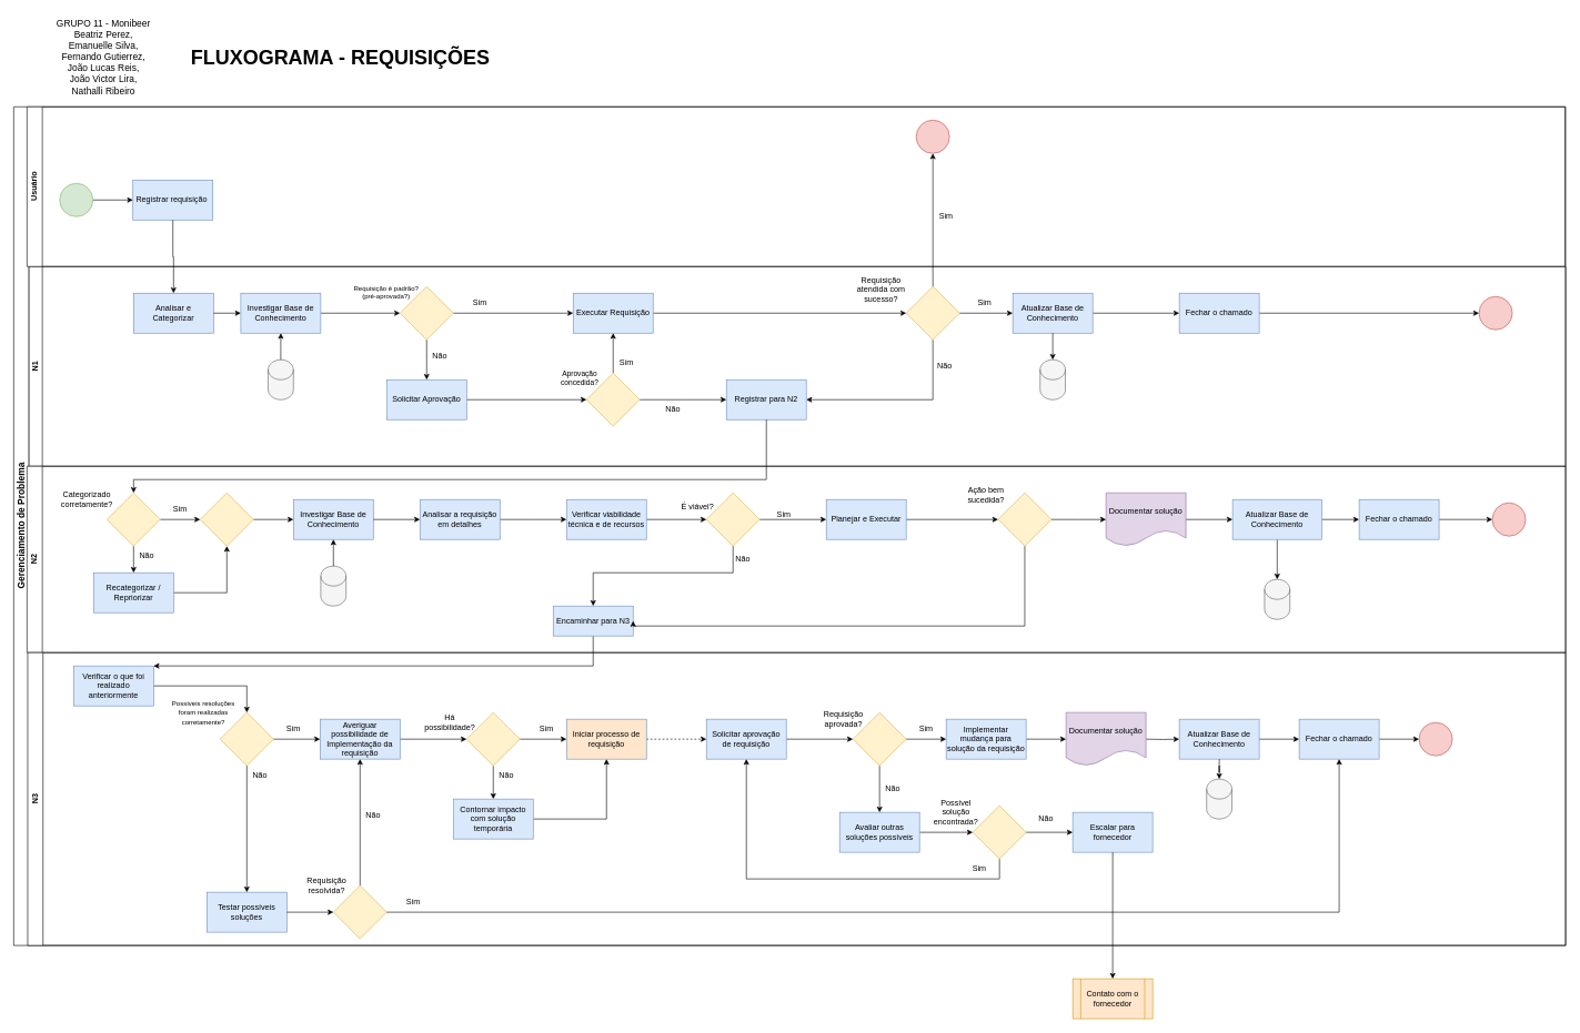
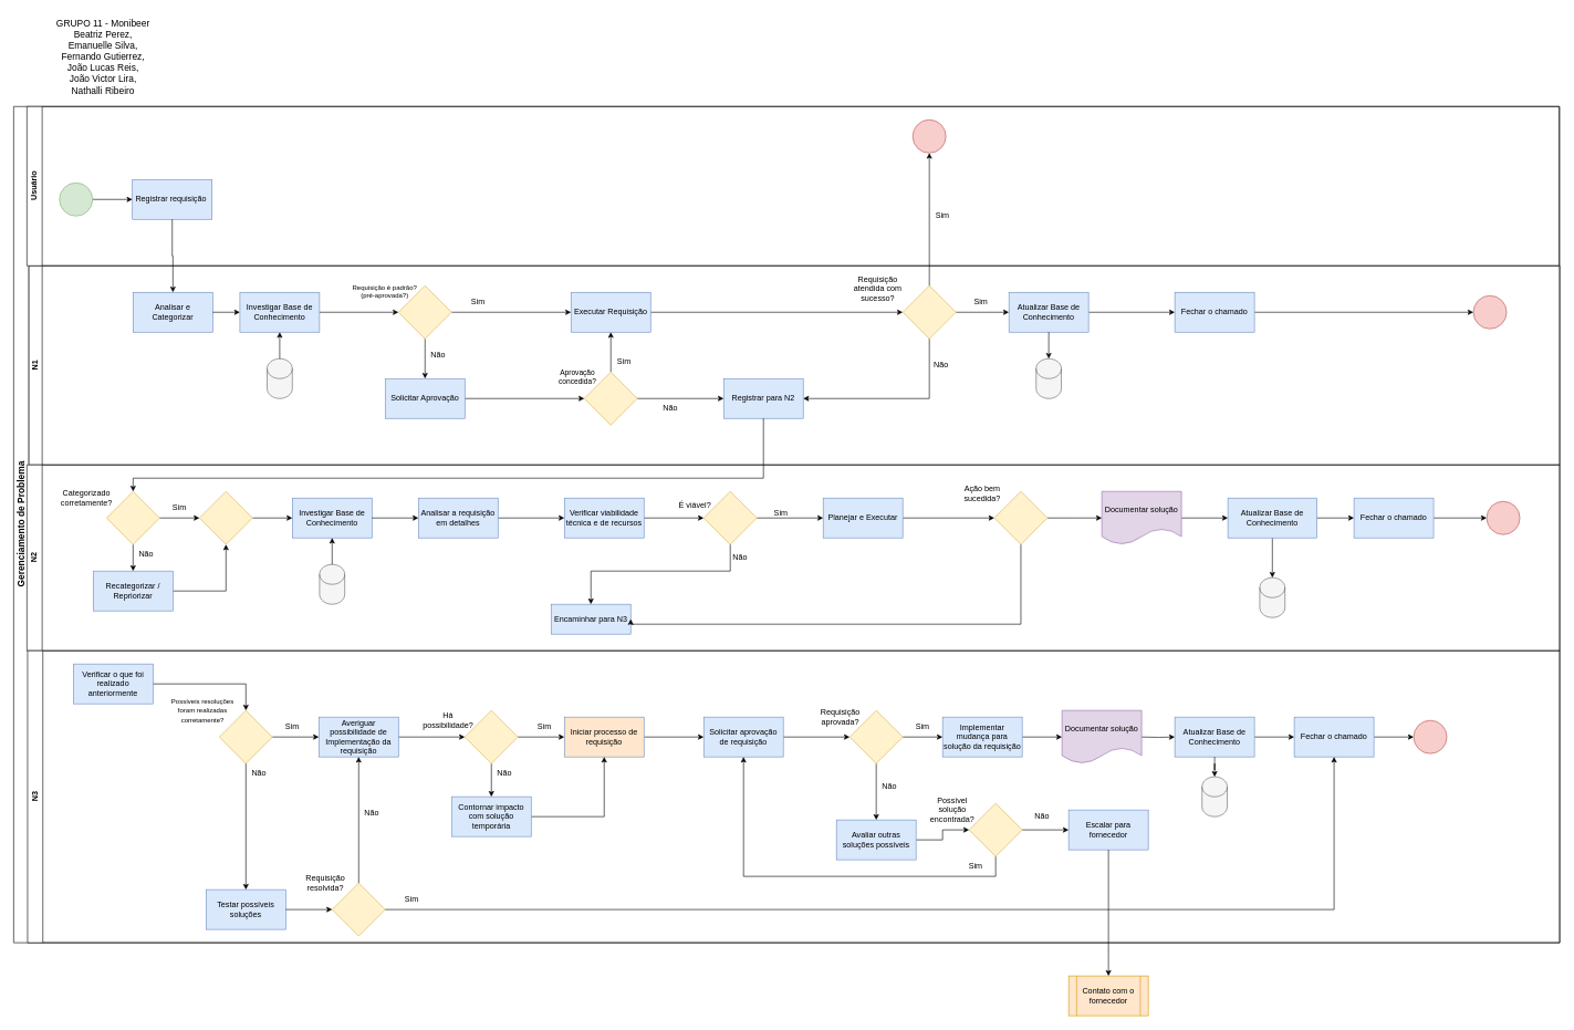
- <mxCell id="143" value="&lt;font style=&quot;font-size: 30px;&quot;&gt;FLUXOGRAMA - REQUISIÇÕES&lt;/font&gt;" style="text;html=1;align=center;verticalAlign=middle;resizable=0;points=[];autosize=1;strokeColor=none;fillColor=none;fontStyle=1" parent="1" vertex="1"><mxGeometry x="275" y="60" width="470" height="50" as="geometry" /></mxCell>
- <mxCell id="10" value="" style="edgeStyle=orthogonalEdgeStyle;rounded=0;orthogonalLoop=1;jettySize=auto;html=1;" parent="2" source="11" target="15" edge="1"><mxGeometry relative="1" as="geometry"><Array as="points"><mxPoint x="870" y="840" /><mxPoint x="150" y="840" /></Array></mxGeometry></mxCell>
- <mxCell id="26" style="edgeStyle=orthogonalEdgeStyle;rounded=0;orthogonalLoop=1;jettySize=auto;html=1;entryX=0;entryY=0.5;entryDx=0;entryDy=0;dashed=1;" parent="2" source="27" target="32" edge="1"><mxGeometry relative="1" as="geometry" /></mxCell>
+ <mxCell id="26" style="edgeStyle=orthogonalEdgeStyle;rounded=0;orthogonalLoop=1;jettySize=auto;html=1;entryX=0;entryY=0.5;entryDx=0;entryDy=0;" parent="2" source="27" target="32" edge="1"><mxGeometry relative="1" as="geometry" /></mxCell>
- <mxCell id="47" value="Avaliar outras soluções possíveis" style="whiteSpace=wrap;html=1;fillColor=#dae8fc;strokeColor=#6c8ebf;" parent="2" vertex="1"><mxGeometry x="1240" y="1060" width="120" height="60" as="geometry" /></mxCell>
+ <mxCell id="47" value="Avaliar outras soluções possíveis" style="whiteSpace=wrap;html=1;fillColor=#dae8fc;strokeColor=#6c8ebf;" parent="2" vertex="1"><mxGeometry x="1240" y="1075" width="120" height="60" as="geometry" /></mxCell>
